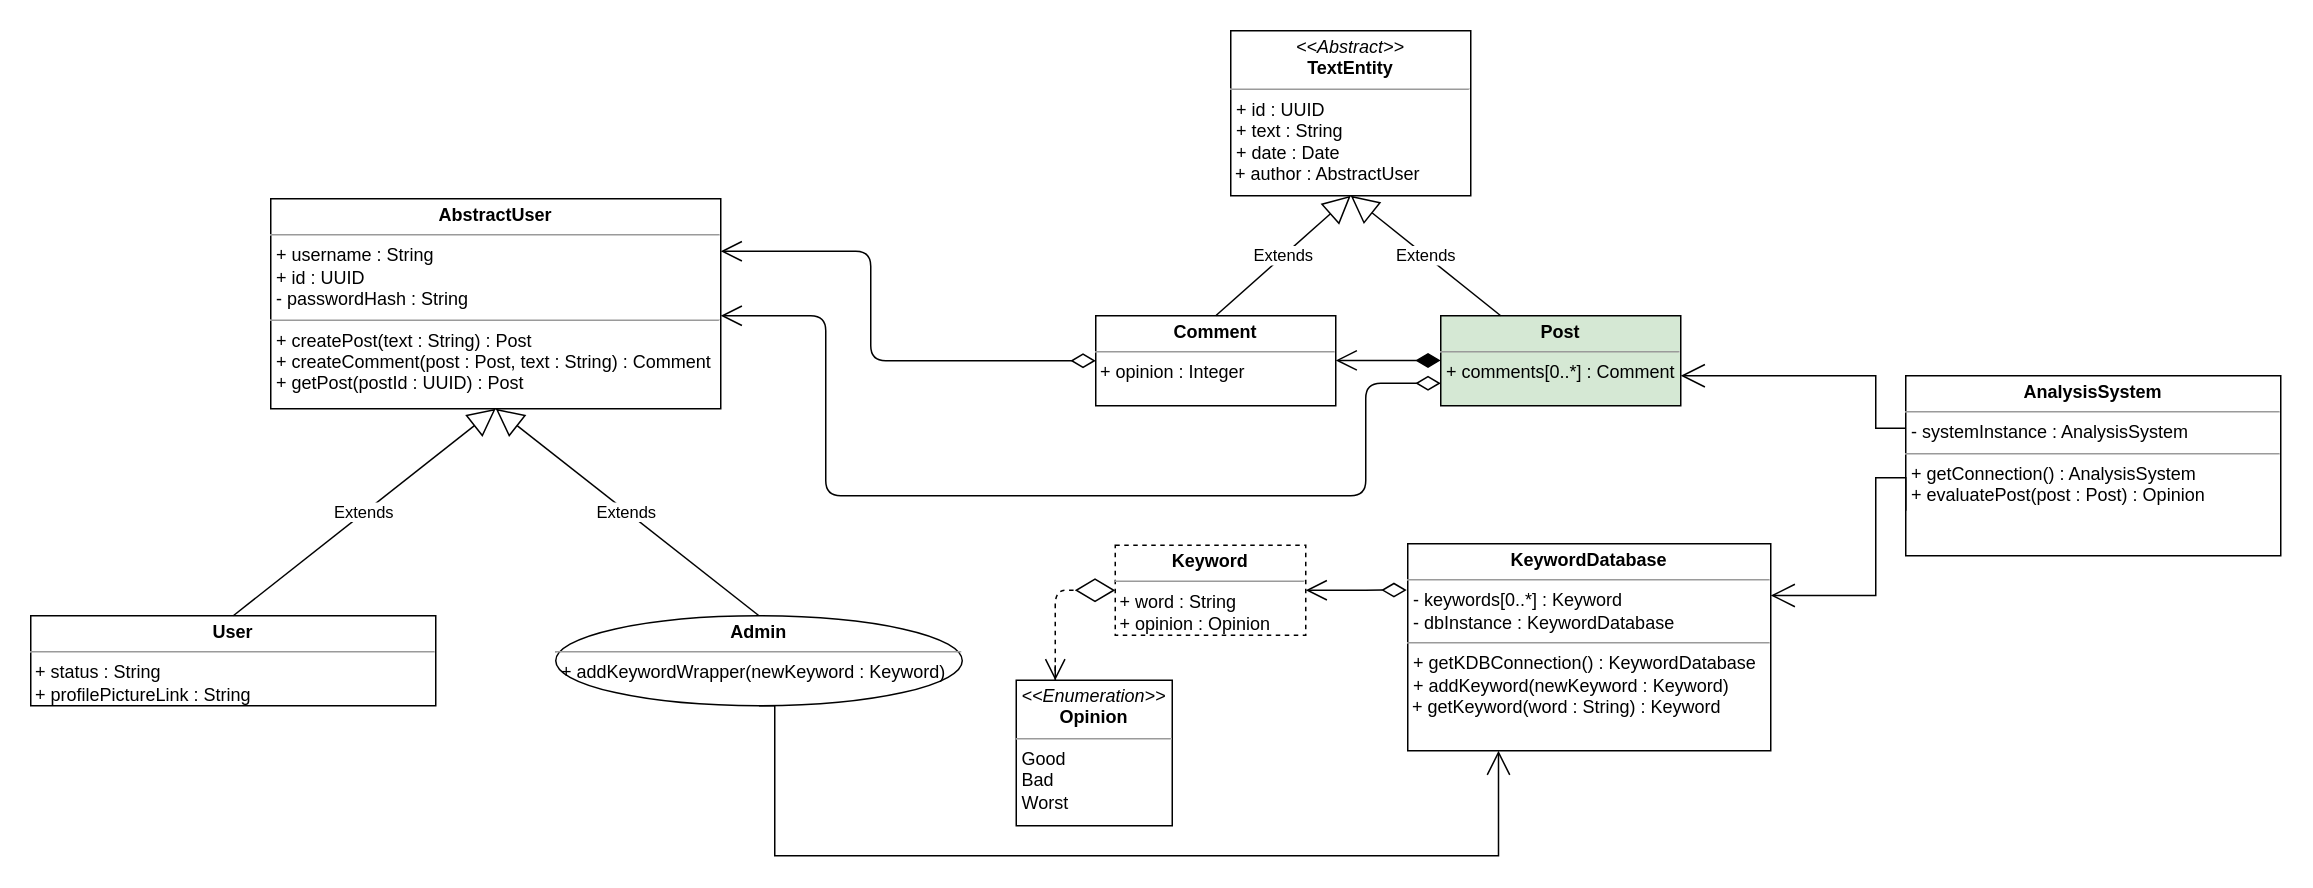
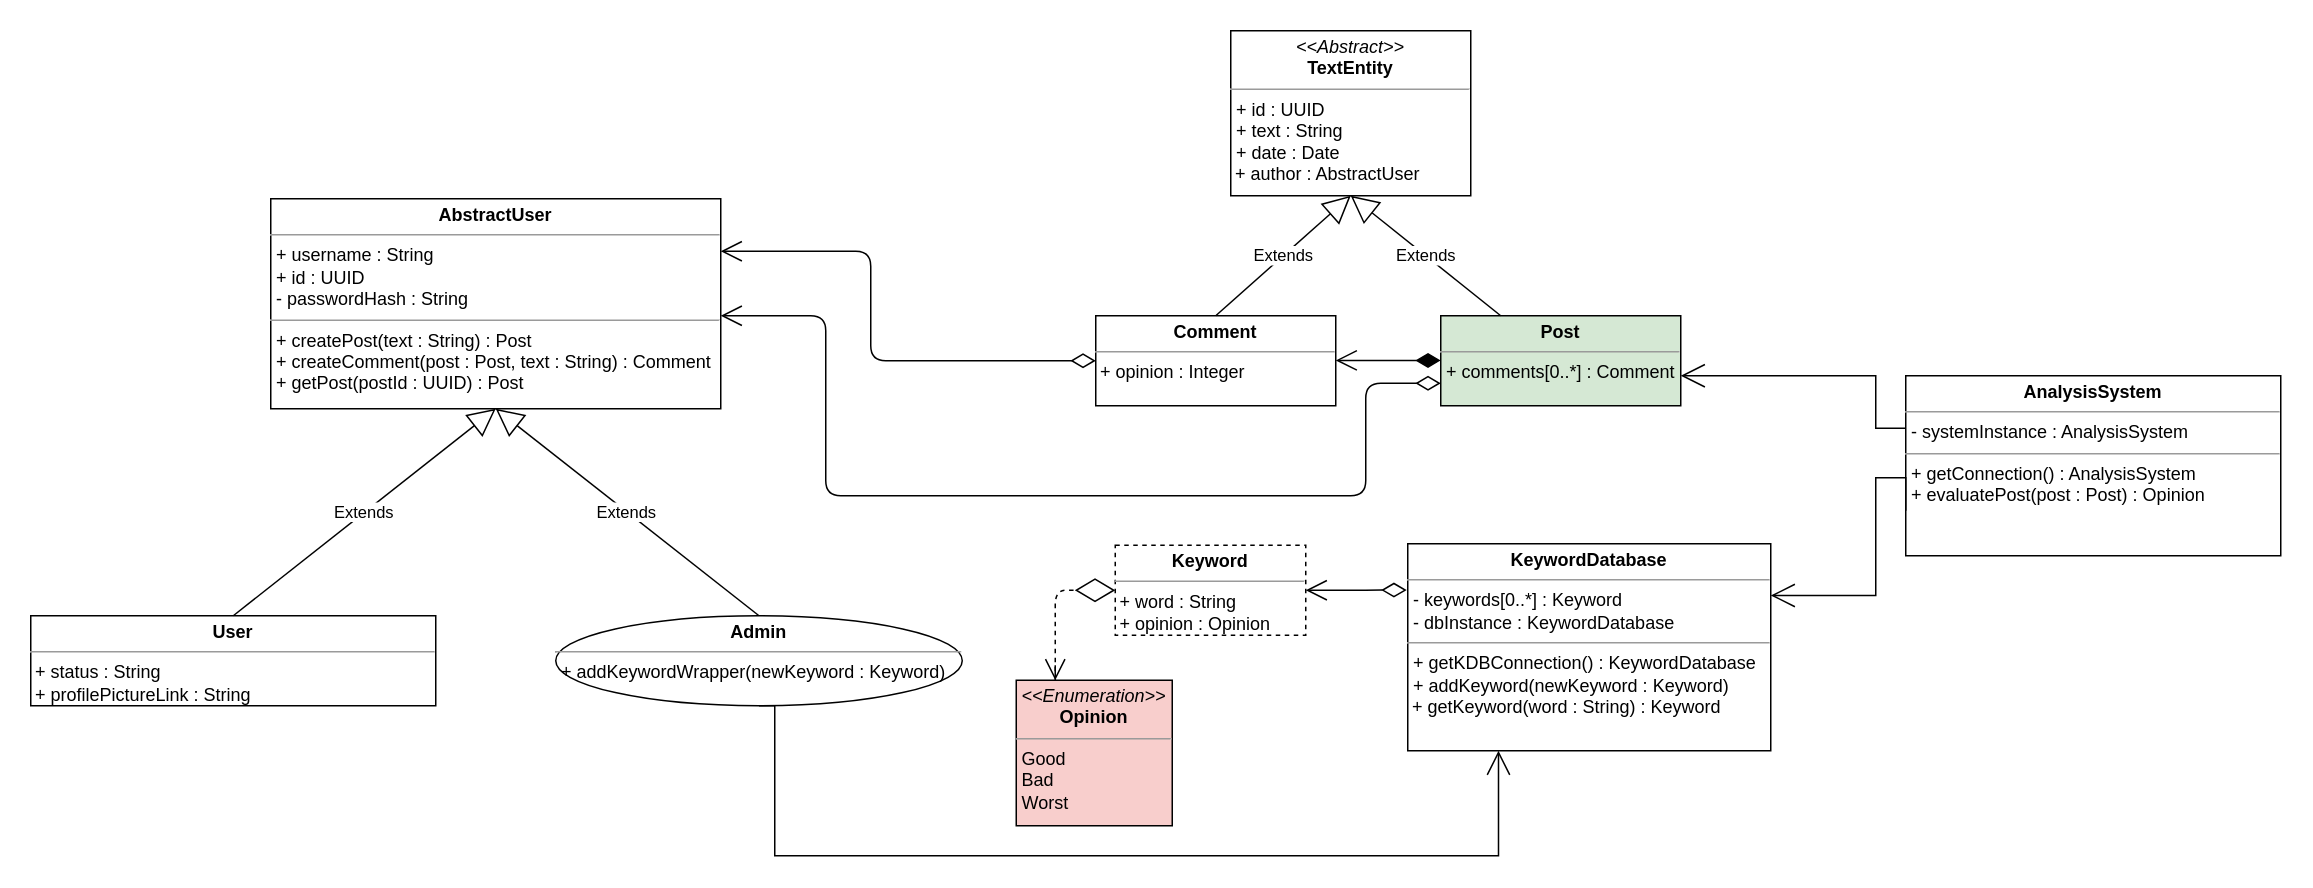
- <mxCell id="7" value="&lt;p style=&quot;margin: 0px ; margin-top: 4px ; text-align: center&quot;&gt;&lt;i&gt;&amp;lt;&amp;lt;Enumeration&amp;gt;&amp;gt;&lt;/i&gt;&lt;br&gt;&lt;b&gt;Opinion&lt;/b&gt;&lt;/p&gt;&lt;hr size=&quot;1&quot;&gt;&lt;p style=&quot;margin: 0px ; margin-left: 4px&quot;&gt;Good&lt;/p&gt;&lt;p style=&quot;margin: 0px ; margin-left: 4px&quot;&gt;Bad&lt;/p&gt;&lt;p style=&quot;margin: 0px ; margin-left: 4px&quot;&gt;Worst&lt;br&gt;&lt;/p&gt;" style="verticalAlign=top;align=left;overflow=fill;fontSize=12;fontFamily=Helvetica;html=1;hachureGap=4;pointerEvents=0;" parent="1" vertex="1"><mxGeometry x="677" y="453" width="104" height="97" as="geometry" /></mxCell>
+ <mxCell id="7" value="&lt;p style=&quot;margin: 0px ; margin-top: 4px ; text-align: center&quot;&gt;&lt;i&gt;&amp;lt;&amp;lt;Enumeration&amp;gt;&amp;gt;&lt;/i&gt;&lt;br&gt;&lt;b&gt;Opinion&lt;/b&gt;&lt;/p&gt;&lt;hr size=&quot;1&quot;&gt;&lt;p style=&quot;margin: 0px ; margin-left: 4px&quot;&gt;Good&lt;/p&gt;&lt;p style=&quot;margin: 0px ; margin-left: 4px&quot;&gt;Bad&lt;/p&gt;&lt;p style=&quot;margin: 0px ; margin-left: 4px&quot;&gt;Worst&lt;br&gt;&lt;/p&gt;" style="verticalAlign=top;align=left;overflow=fill;fontSize=12;fontFamily=Helvetica;html=1;hachureGap=4;pointerEvents=0;fillColor=#f8cecc;" parent="1" vertex="1"><mxGeometry x="677" y="453" width="104" height="97" as="geometry" /></mxCell>
